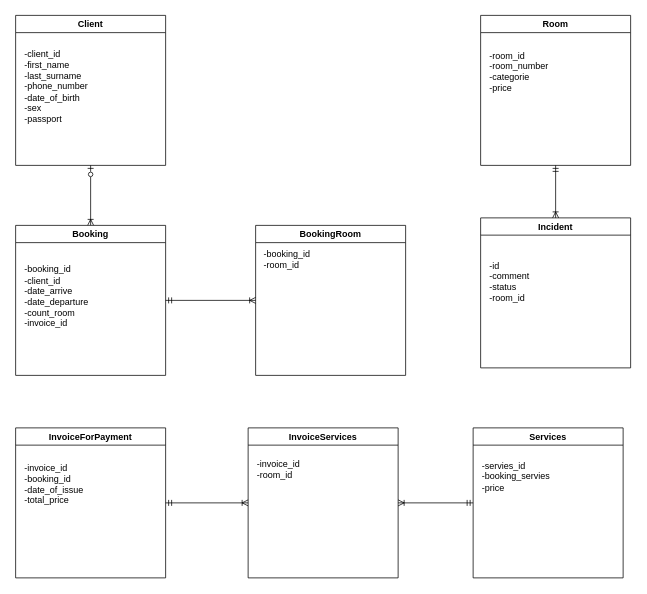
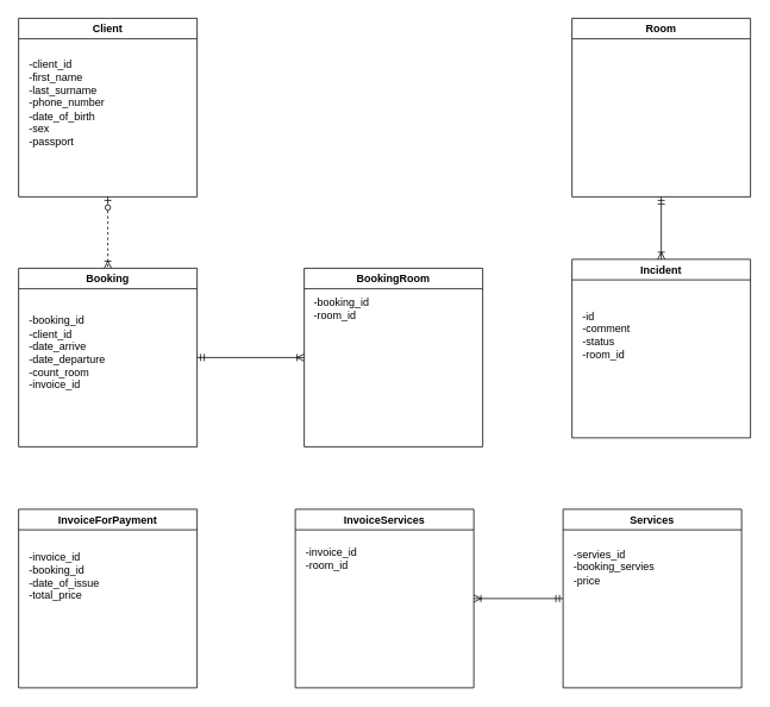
- <mxCell id="10" value="-room_id&lt;br&gt;-room_number&lt;br&gt;-categorie&lt;br&gt;-price" style="text;html=1;align=left;verticalAlign=middle;resizable=0;points=[];autosize=1;strokeColor=none;fillColor=none;" parent="9" vertex="1"><mxGeometry x="10" y="40" width="100" height="70" as="geometry" /></mxCell>
- <mxCell id="2" style="edgeStyle=orthogonalEdgeStyle;rounded=0;orthogonalLoop=1;jettySize=auto;html=1;exitX=0.5;exitY=1;exitDx=0;exitDy=0;entryX=0.5;entryY=0;entryDx=0;entryDy=0;horizontal=1;endArrow=ERoneToMany;endFill=0;startArrow=ERzeroToOne;startFill=0;" parent="1" source="3" target="13" edge="1"><mxGeometry relative="1" as="geometry" /></mxCell>
+ <mxCell id="2" style="edgeStyle=orthogonalEdgeStyle;rounded=0;orthogonalLoop=1;jettySize=auto;html=1;exitX=0.5;exitY=1;exitDx=0;exitDy=0;entryX=0.5;entryY=0;entryDx=0;entryDy=0;horizontal=1;endArrow=ERoneToMany;endFill=0;startArrow=ERzeroToOne;startFill=0;dashed=1;" parent="1" source="3" target="13" edge="1"><mxGeometry relative="1" as="geometry" /></mxCell>
- <mxCell id="17" style="edgeStyle=orthogonalEdgeStyle;rounded=0;orthogonalLoop=1;jettySize=auto;html=1;exitX=1;exitY=0.5;exitDx=0;exitDy=0;entryX=0;entryY=0.5;entryDx=0;entryDy=0;endArrow=ERoneToMany;endFill=0;startArrow=ERmandOne;startFill=0;" parent="1" source="18" target="21" edge="1"><mxGeometry relative="1" as="geometry" /></mxCell>
